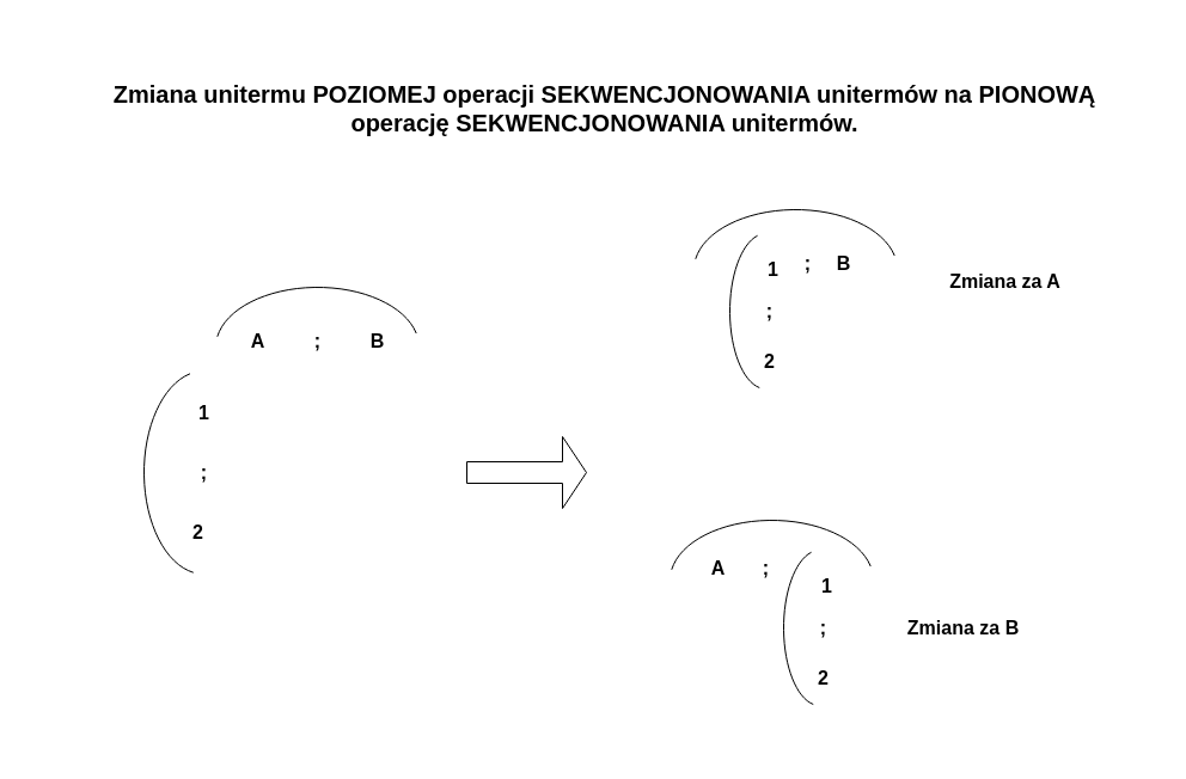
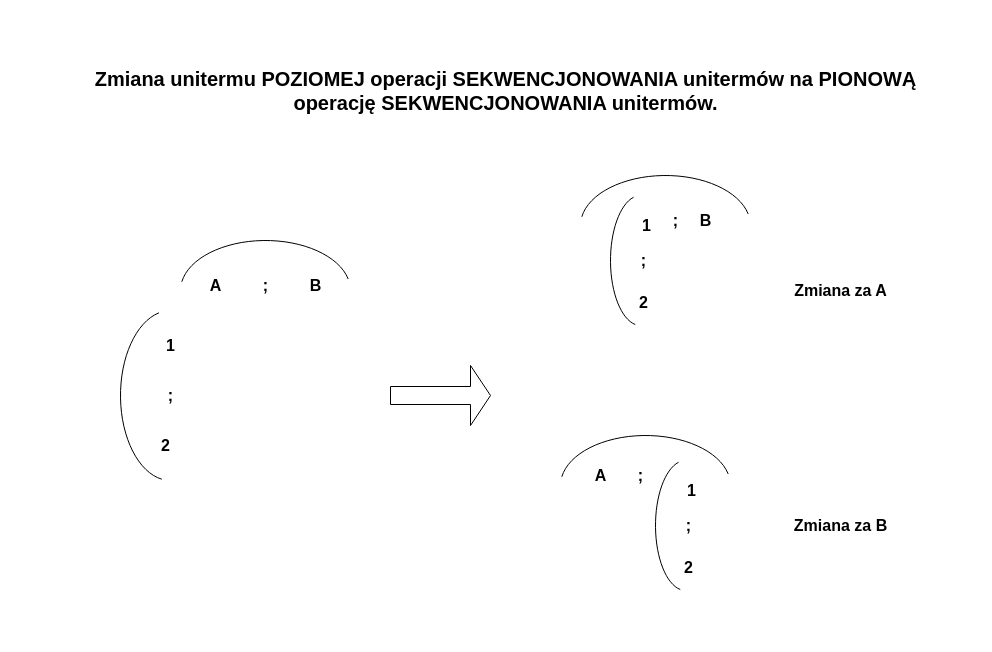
- <mxCell id="14" value="&lt;b style=&quot;font-size: 16px;&quot;&gt;Zmiana za A&lt;br style=&quot;font-size: 16px;&quot;&gt;&lt;/b&gt;" style="text;html=1;align=center;verticalAlign=middle;resizable=0;points=[];autosize=1;strokeColor=none;fillColor=none;fontSize=16;" parent="1" vertex="1"><mxGeometry x="780" y="220" width="120" height="30" as="geometry" /></mxCell>
+ <mxCell id="14" value="&lt;b style=&quot;font-size: 16px;&quot;&gt;Zmiana za A&lt;br style=&quot;font-size: 16px;&quot;&gt;&lt;/b&gt;" style="text;html=1;align=center;verticalAlign=middle;resizable=0;points=[];autosize=1;strokeColor=none;fillColor=none;fontSize=16;" parent="1" vertex="1"><mxGeometry x="780" y="275" width="120" height="30" as="geometry" /></mxCell>
- <mxCell id="15" value="&lt;b style=&quot;font-size: 16px;&quot;&gt;Zmiana za B&lt;br&gt;&lt;/b&gt;" style="text;html=1;align=center;verticalAlign=middle;resizable=0;points=[];autosize=1;strokeColor=none;fillColor=none;fontSize=16;" parent="1" vertex="1"><mxGeometry x="745" y="510" width="120" height="30" as="geometry" /></mxCell>
+ <mxCell id="15" value="&lt;b style=&quot;font-size: 16px;&quot;&gt;Zmiana za B&lt;br&gt;&lt;/b&gt;" style="text;html=1;align=center;verticalAlign=middle;resizable=0;points=[];autosize=1;strokeColor=none;fillColor=none;fontSize=16;" parent="1" vertex="1"><mxGeometry x="780" y="510" width="120" height="30" as="geometry" /></mxCell>
